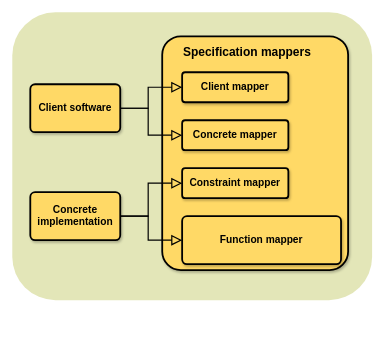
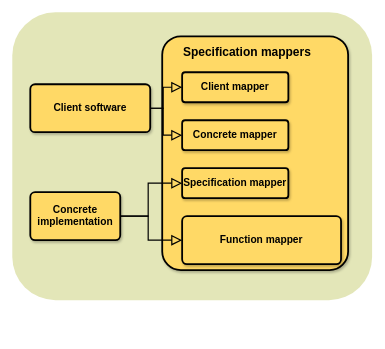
- <mxCell id="15" value="&lt;font size=&quot;1&quot; style=&quot;&quot;&gt;&lt;b style=&quot;font-size: 17px;&quot;&gt;Client software&lt;/b&gt;&lt;/font&gt;" style="rounded=1;arcSize=10;whiteSpace=wrap;html=1;align=center;strokeColor=#000000;strokeWidth=3;fillColor=#FFD966;perimeterSpacing=0;shadow=1;" vertex="1" parent="1"><mxGeometry x="50" y="140" width="150" height="80" as="geometry" /></mxCell>
+ <mxCell id="15" value="&lt;font size=&quot;1&quot; style=&quot;&quot;&gt;&lt;b style=&quot;font-size: 17px;&quot;&gt;Client software&lt;/b&gt;&lt;/font&gt;" style="rounded=1;arcSize=10;whiteSpace=wrap;html=1;align=center;strokeColor=#000000;strokeWidth=3;fillColor=#FFD966;perimeterSpacing=0;shadow=1;" vertex="1" parent="1"><mxGeometry x="50" y="140" width="200" height="80" as="geometry" /></mxCell>
- <mxCell id="8" value="&lt;font size=&quot;1&quot; style=&quot;&quot;&gt;&lt;b style=&quot;font-size: 17px;&quot;&gt;Constraint mapper&lt;/b&gt;&lt;/font&gt;" style="rounded=1;arcSize=10;whiteSpace=wrap;html=1;align=center;strokeColor=#000000;strokeWidth=3;fillColor=#FFD966;perimeterSpacing=0;shadow=1;" vertex="1" parent="2"><mxGeometry x="33.214" y="220" width="177.143" height="50" as="geometry" /></mxCell>
+ <mxCell id="8" value="&lt;font size=&quot;1&quot; style=&quot;&quot;&gt;&lt;b style=&quot;font-size: 17px;&quot;&gt;Specification mapper&lt;/b&gt;&lt;/font&gt;" style="rounded=1;arcSize=10;whiteSpace=wrap;html=1;align=center;strokeColor=#000000;strokeWidth=3;fillColor=#FFD966;perimeterSpacing=0;shadow=1;" vertex="1" parent="2"><mxGeometry x="33.214" y="220" width="177.143" height="50" as="geometry" /></mxCell>
